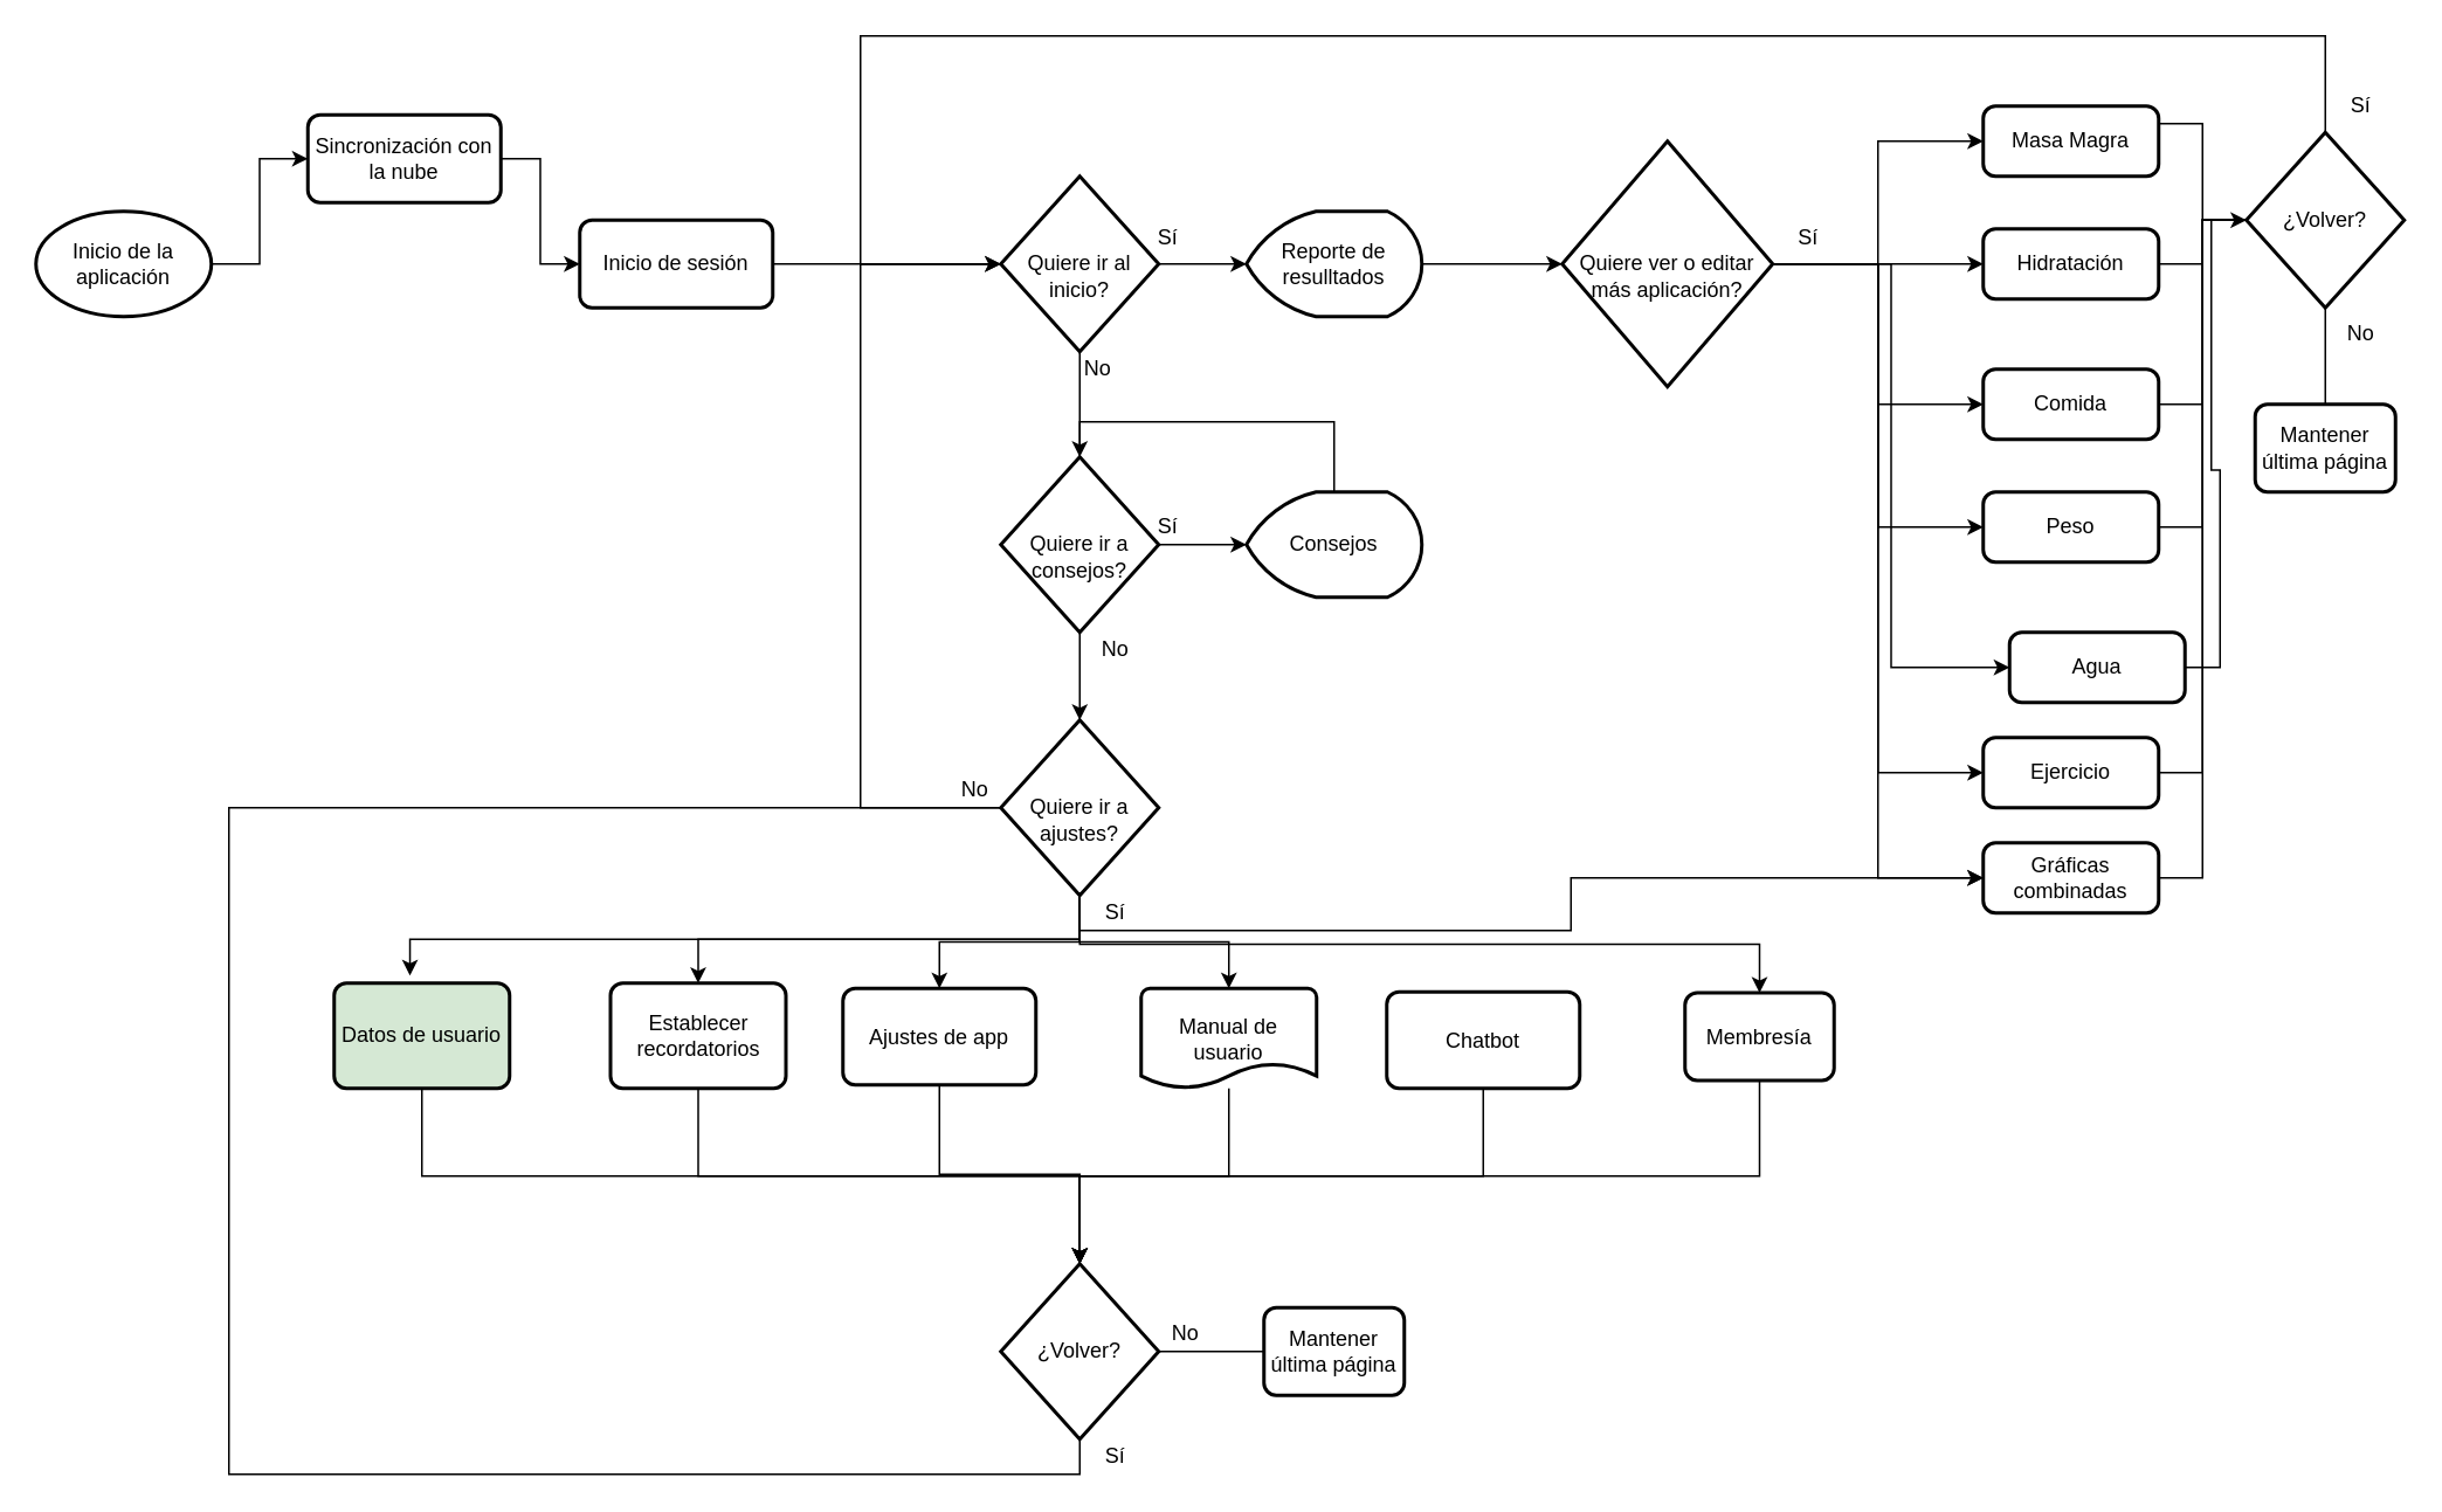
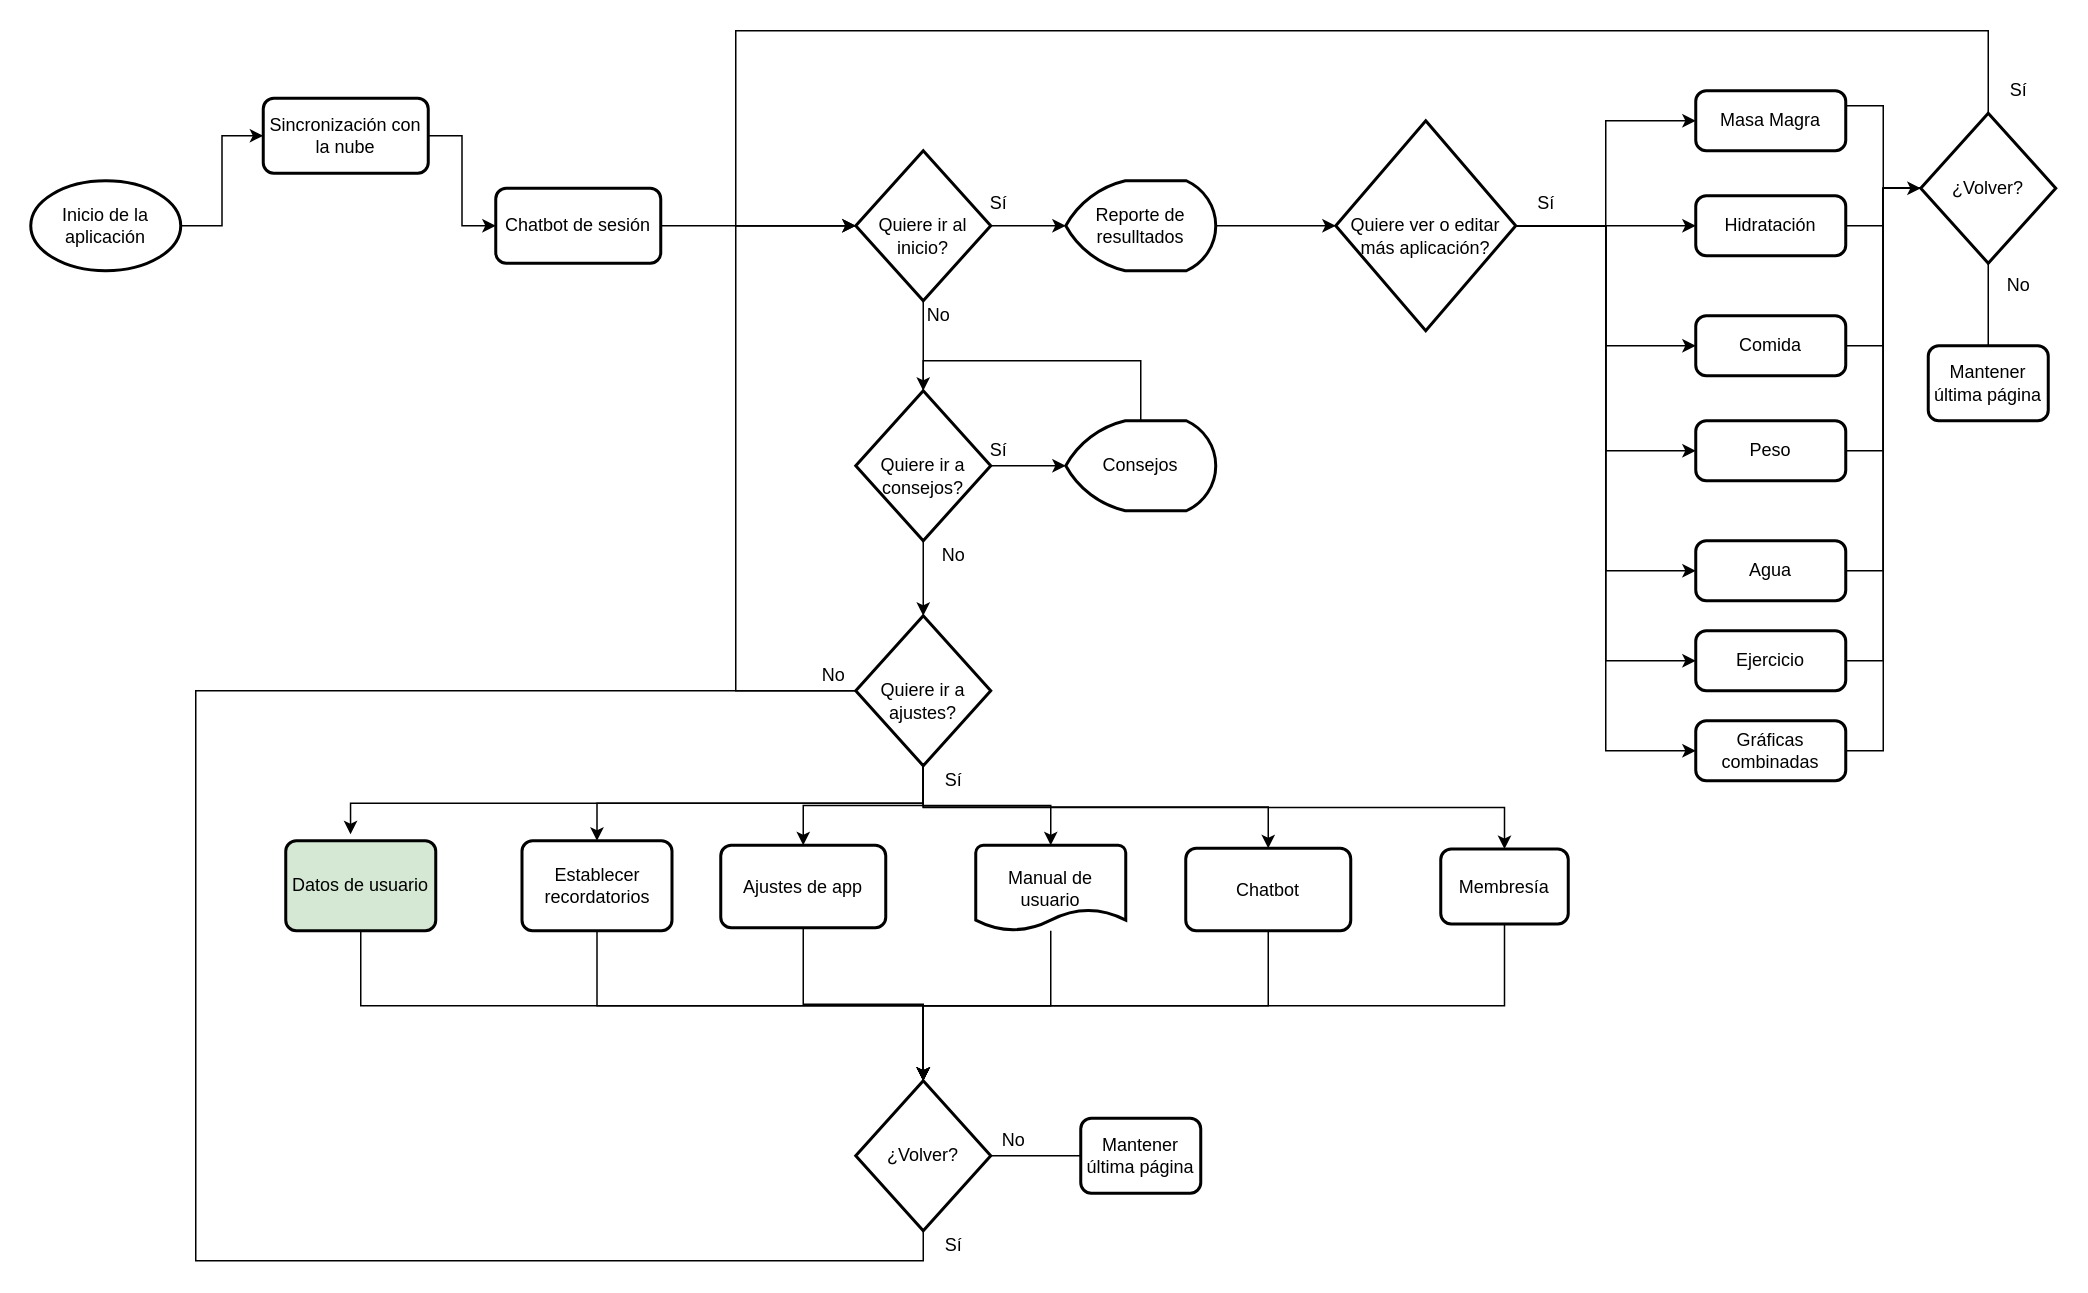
- <mxCell id="5" value="Inicio de sesión" style="rounded=1;whiteSpace=wrap;html=1;absoluteArcSize=1;arcSize=14;strokeWidth=2;" parent="1" vertex="1"><mxGeometry x="330" y="125" width="110" height="50" as="geometry" /></mxCell>
+ <mxCell id="5" value="Chatbot de sesión" style="rounded=1;whiteSpace=wrap;html=1;absoluteArcSize=1;arcSize=14;strokeWidth=2;" parent="1" vertex="1"><mxGeometry x="330" y="125" width="110" height="50" as="geometry" /></mxCell>
- <mxCell id="15" value="Agua" style="rounded=1;whiteSpace=wrap;html=1;absoluteArcSize=1;arcSize=14;strokeWidth=2;" parent="1" vertex="1"><mxGeometry x="1145" y="360" width="100" height="40" as="geometry" /></mxCell>
+ <mxCell id="15" value="Agua" style="rounded=1;whiteSpace=wrap;html=1;absoluteArcSize=1;arcSize=14;strokeWidth=2;" parent="1" vertex="1"><mxGeometry x="1130" y="360" width="100" height="40" as="geometry" /></mxCell>
- <mxCell id="33" style="edgeStyle=orthogonalEdgeStyle;rounded=0;orthogonalLoop=1;jettySize=auto;html=1;exitX=0.5;exitY=1;exitDx=0;exitDy=0;exitPerimeter=0;" parent="1" source="35" target="78" edge="1"><mxGeometry relative="1" as="geometry" /></mxCell>
+ <mxCell id="33" style="edgeStyle=orthogonalEdgeStyle;rounded=0;orthogonalLoop=1;jettySize=auto;html=1;exitX=0.5;exitY=1;exitDx=0;exitDy=0;exitPerimeter=0;entryX=0.5;entryY=0;entryDx=0;entryDy=0;" parent="1" source="35" target="39" edge="1"><mxGeometry relative="1" as="geometry" /></mxCell>
